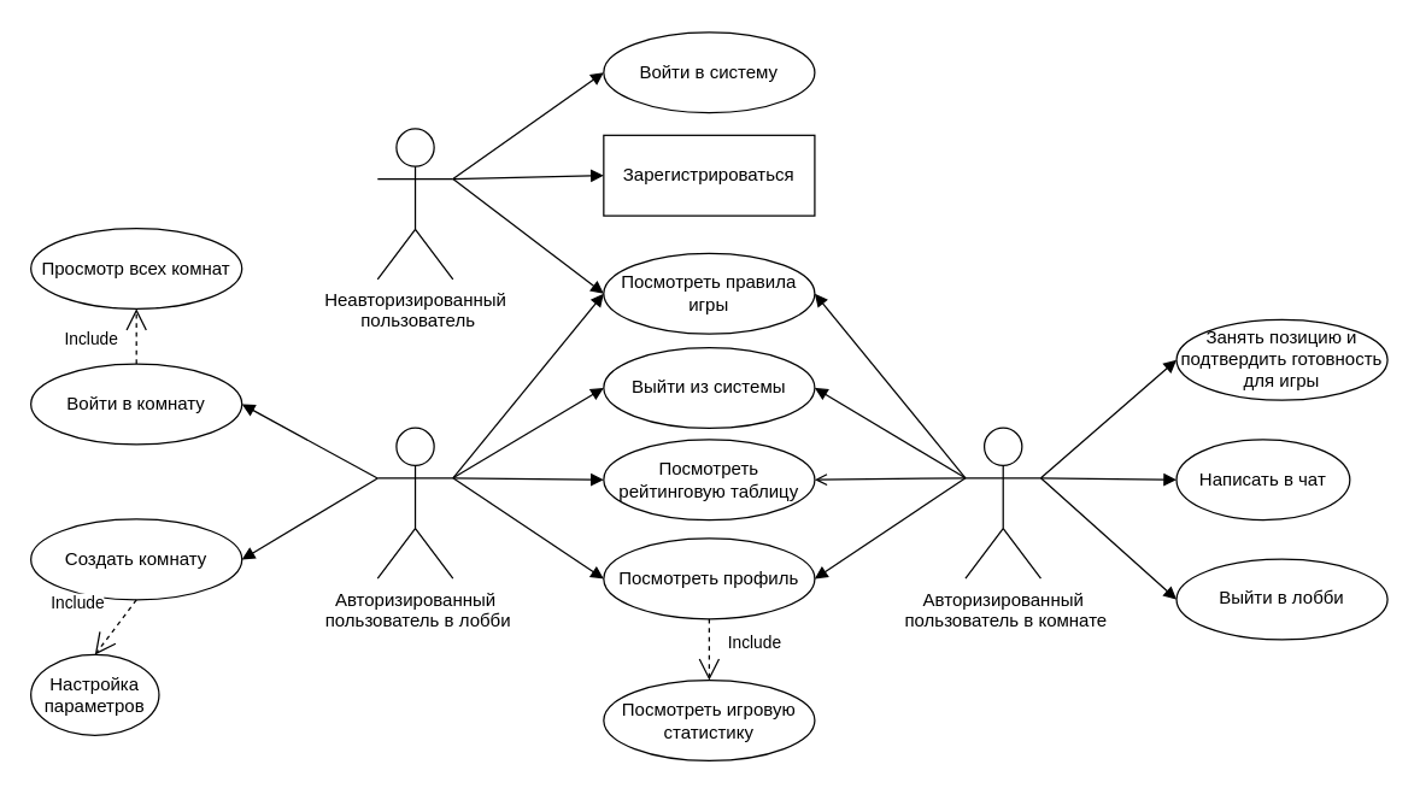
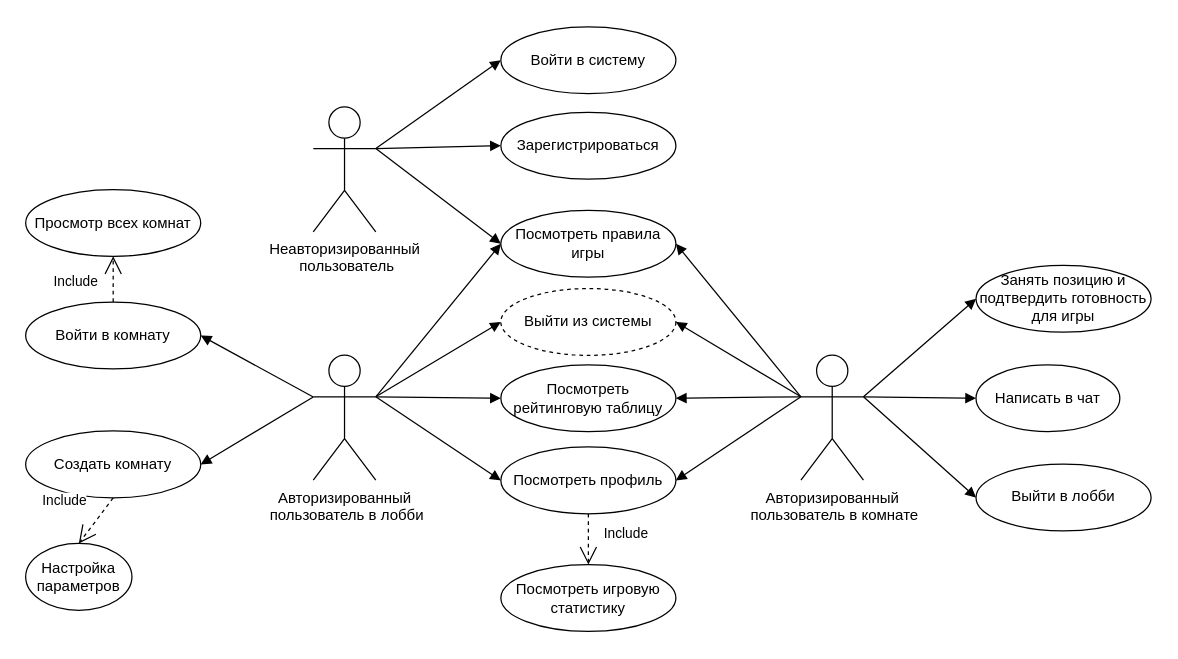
- <mxCell id="5" value="Зарегистрироваться" style="whiteSpace=wrap;html=1;rounded=0;" parent="1" vertex="1"><mxGeometry x="400" y="89.316" width="140" height="53.421" as="geometry" /></mxCell>
+ <mxCell id="5" value="Зарегистрироваться" style="ellipse;whiteSpace=wrap;html=1;" parent="1" vertex="1"><mxGeometry x="400" y="89.316" width="140" height="53.421" as="geometry" /></mxCell>
- <mxCell id="9" value="Выйти из системы" style="ellipse;whiteSpace=wrap;html=1;" parent="1" vertex="1"><mxGeometry x="400" y="230.263" width="140" height="53.421" as="geometry" /></mxCell>
+ <mxCell id="9" value="Выйти из системы" style="ellipse;whiteSpace=wrap;html=1;dashed=1;" parent="1" vertex="1"><mxGeometry x="400" y="230.263" width="140" height="53.421" as="geometry" /></mxCell>
- <mxCell id="30" value="" style="html=1;verticalAlign=bottom;endArrow=open;entryX=1;entryY=0.5;entryDx=0;entryDy=0;exitX=0;exitY=0.333;exitDx=0;exitDy=0;exitPerimeter=0;" edge="1" parent="1" source="27" target="17"><mxGeometry width="80" relative="1" as="geometry"><mxPoint x="810" y="87.833" as="sourcePoint" /><mxPoint x="570.16" y="287.027" as="targetPoint" /></mxGeometry></mxCell>
+ <mxCell id="30" value="" style="html=1;verticalAlign=bottom;endArrow=block;entryX=1;entryY=0.5;entryDx=0;entryDy=0;exitX=0;exitY=0.333;exitDx=0;exitDy=0;exitPerimeter=0;" edge="1" parent="1" source="27" target="17"><mxGeometry width="80" relative="1" as="geometry"><mxPoint x="810" y="87.833" as="sourcePoint" /><mxPoint x="570.16" y="287.027" as="targetPoint" /></mxGeometry></mxCell>
